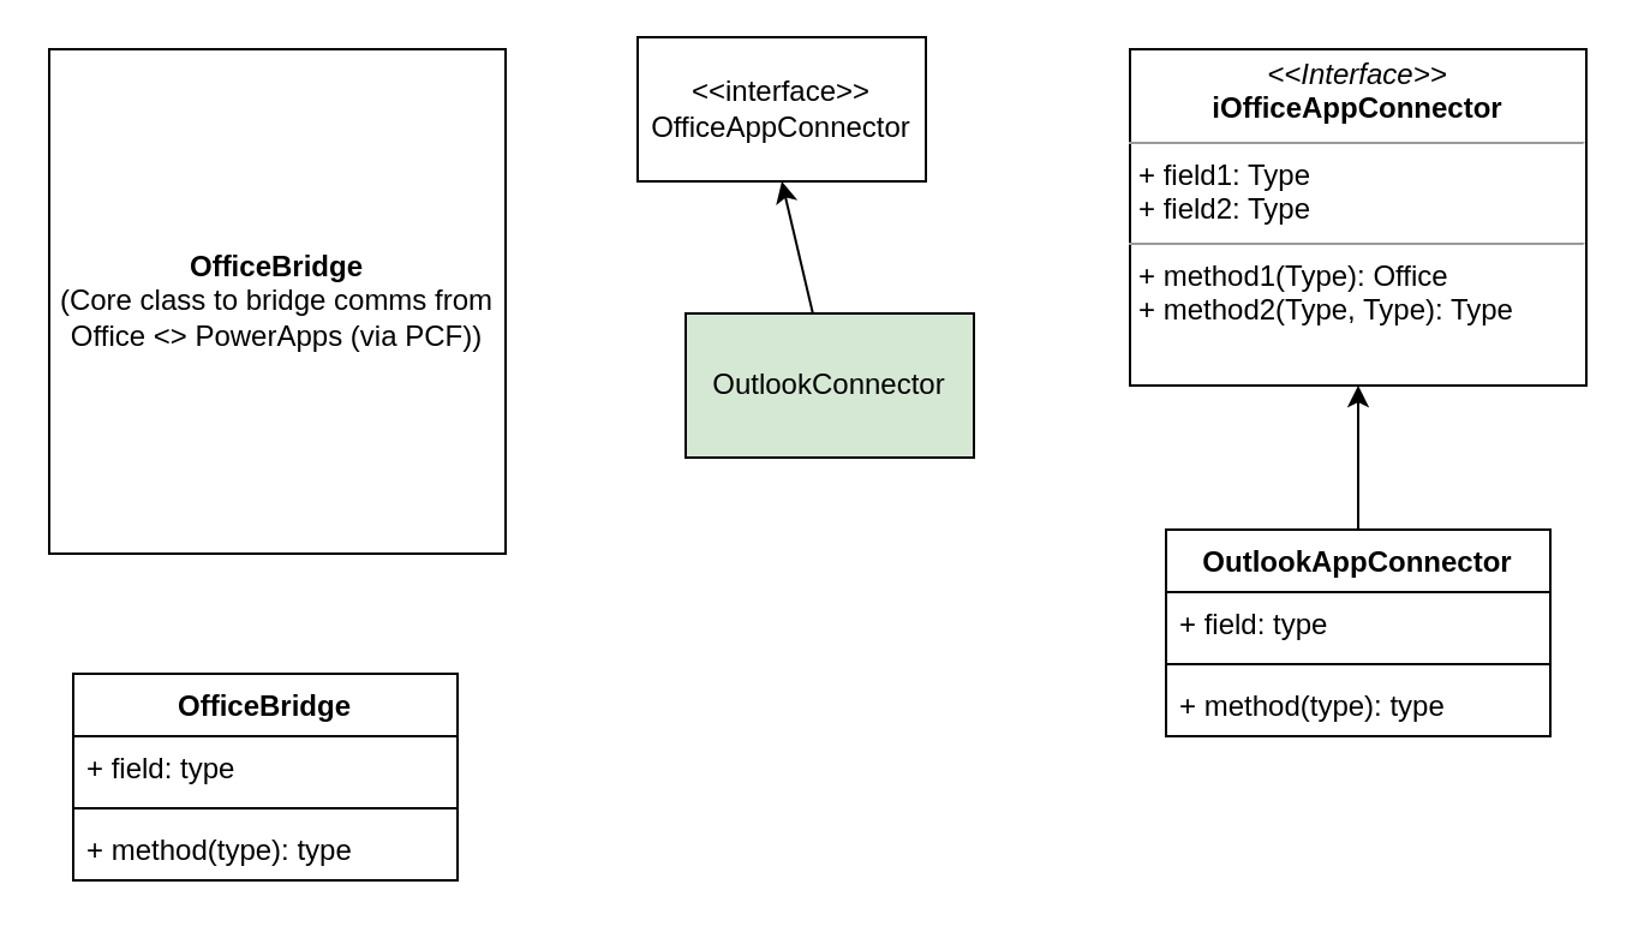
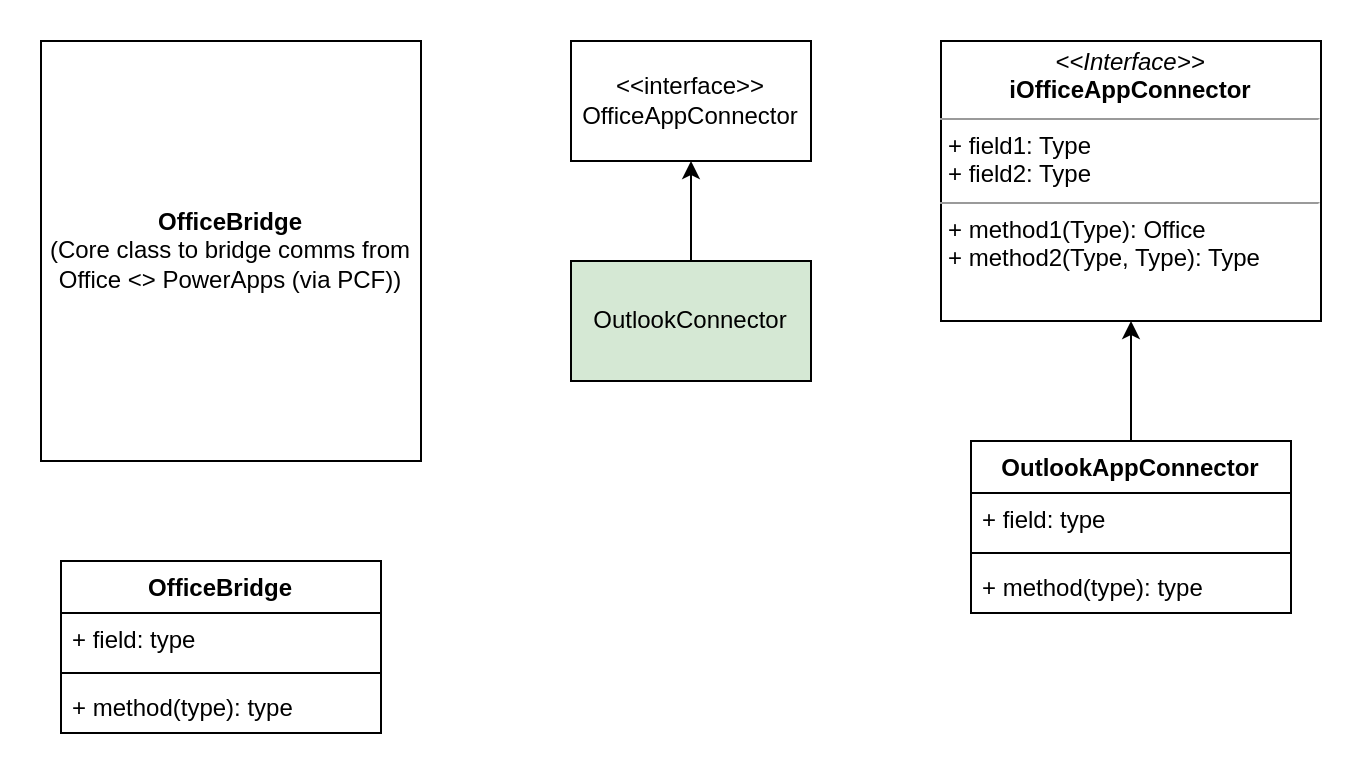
- <mxCell id="5" value="&amp;lt;&amp;lt;interface&amp;gt;&amp;gt;&lt;br&gt;OfficeAppConnector" style="rounded=0;whiteSpace=wrap;html=1;" vertex="1" parent="1"><mxGeometry x="265" y="15" width="120" height="60" as="geometry" /></mxCell>
+ <mxCell id="5" value="&amp;lt;&amp;lt;interface&amp;gt;&amp;gt;&lt;br&gt;OfficeAppConnector" style="rounded=0;whiteSpace=wrap;html=1;" vertex="1" parent="1"><mxGeometry x="285" y="20" width="120" height="60" as="geometry" /></mxCell>
